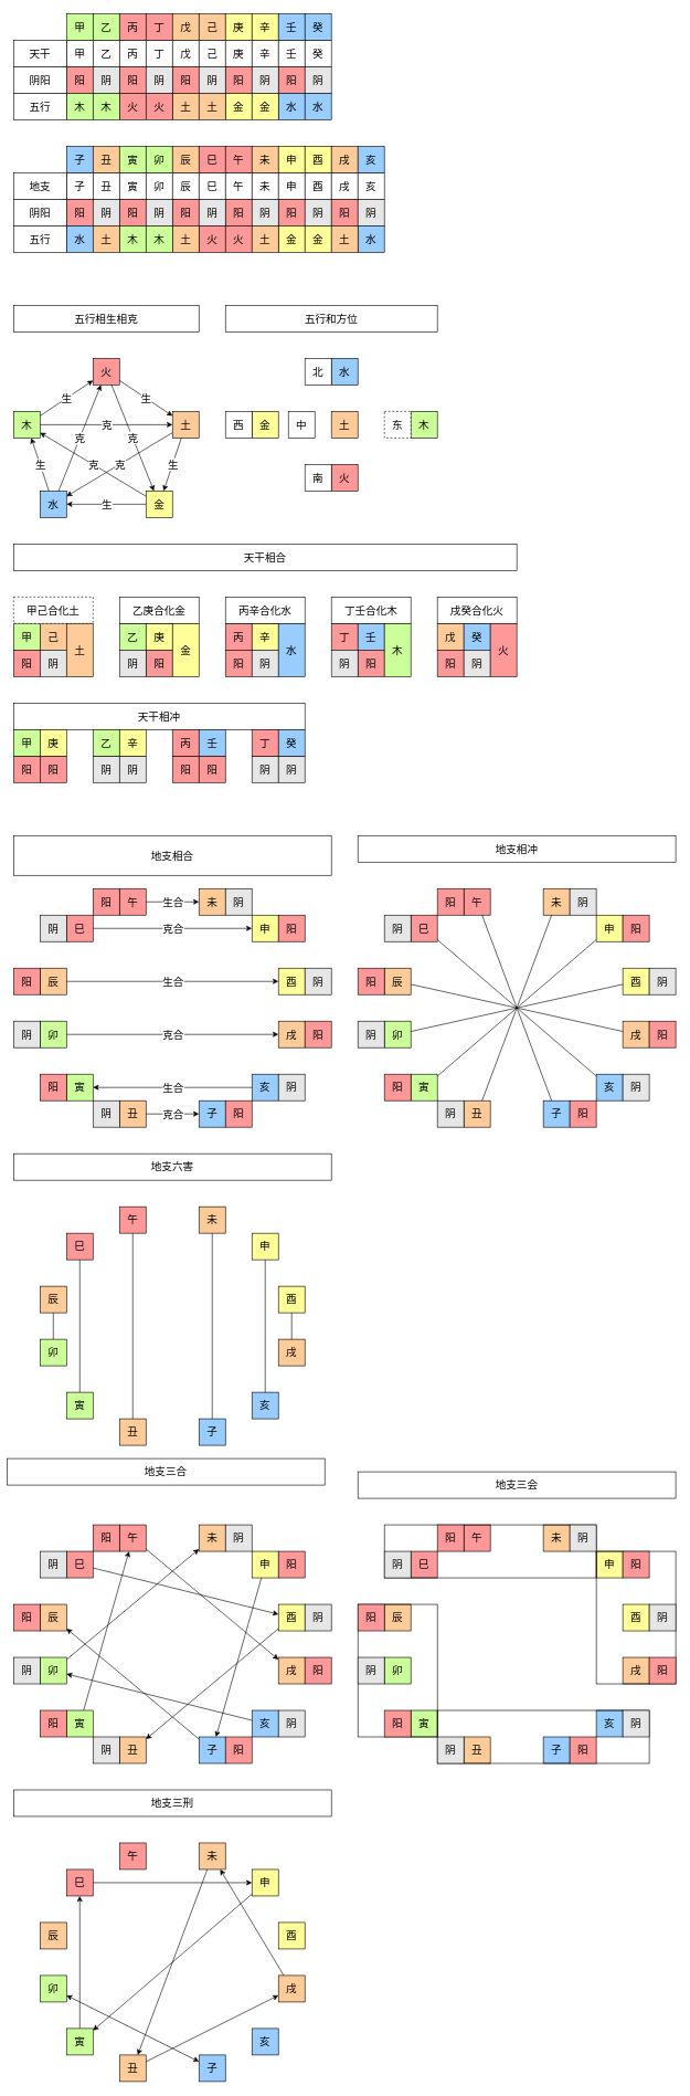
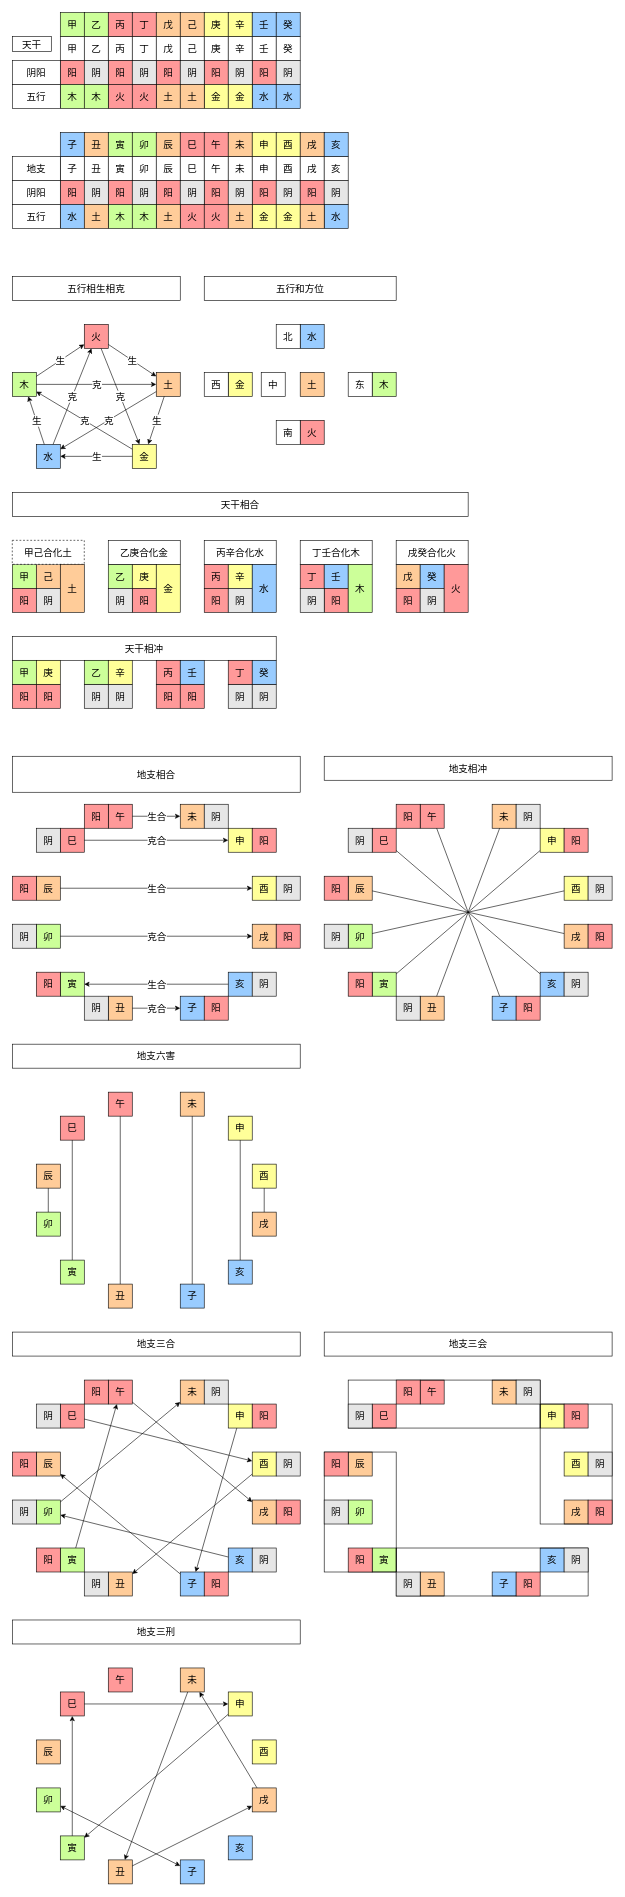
- <mxCell id="24" value="天干" style="rounded=0;whiteSpace=wrap;html=1;fontSize=16;" parent="1" vertex="1"><mxGeometry x="20" y="60" width="80" height="40" as="geometry" /></mxCell>
+ <mxCell id="24" value="天干" style="rounded=0;whiteSpace=wrap;html=1;fontSize=16;" parent="1" vertex="1"><mxGeometry x="20" y="60" width="65" height="25" as="geometry" /></mxCell>
- <mxCell id="100" value="东" style="rounded=0;whiteSpace=wrap;html=1;fontSize=16;dashed=1;" parent="1" vertex="1"><mxGeometry x="580" y="620" width="40" height="40" as="geometry" /></mxCell>
+ <mxCell id="100" value="东" style="rounded=0;whiteSpace=wrap;html=1;fontSize=16;" parent="1" vertex="1"><mxGeometry x="580" y="620" width="40" height="40" as="geometry" /></mxCell>
- <mxCell id="207" value="地支三合" style="rounded=0;whiteSpace=wrap;html=1;fontSize=16;" parent="1" vertex="1"><mxGeometry x="10" y="2200" width="480" height="40" as="geometry" /></mxCell>
+ <mxCell id="207" value="地支三合" style="rounded=0;whiteSpace=wrap;html=1;fontSize=16;" parent="1" vertex="1"><mxGeometry x="20" y="2220" width="480" height="40" as="geometry" /></mxCell>
